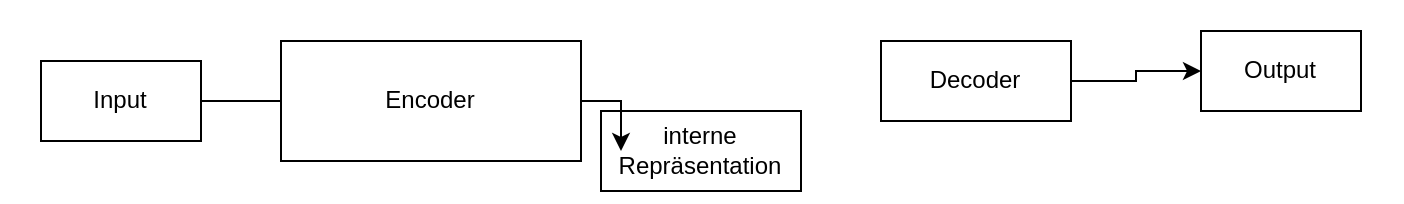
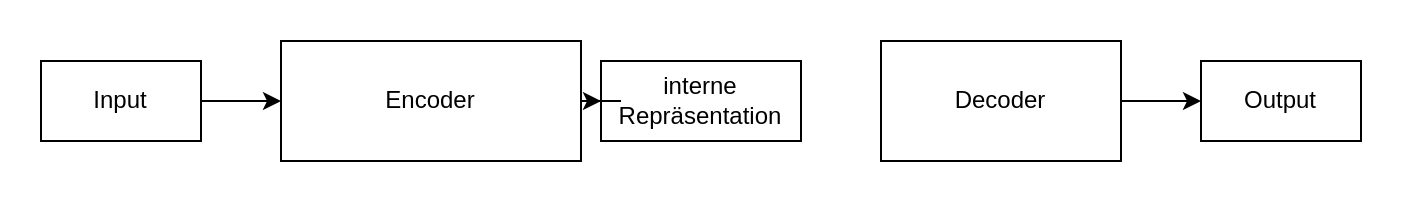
- <mxCell id="9" value="Output" style="text;html=1;strokeColor=default;fillColor=none;align=center;verticalAlign=middle;whiteSpace=wrap;rounded=0;" vertex="1" parent="1"><mxGeometry x="600" y="15" width="80" height="40" as="geometry" /></mxCell>
+ <mxCell id="9" value="Output" style="text;html=1;strokeColor=default;fillColor=none;align=center;verticalAlign=middle;whiteSpace=wrap;rounded=0;" vertex="1" parent="1"><mxGeometry x="600" y="30" width="80" height="40" as="geometry" /></mxCell>
- <mxCell id="8" value="Decoder" style="rounded=0;whiteSpace=wrap;html=1;" vertex="1" parent="1"><mxGeometry x="440" y="20" width="95" height="40" as="geometry" /></mxCell>
+ <mxCell id="8" value="Decoder" style="rounded=0;whiteSpace=wrap;html=1;" vertex="1" parent="1"><mxGeometry x="440" y="20" width="120" height="60" as="geometry" /></mxCell>
- <mxCell id="2" value="" style="edgeStyle=orthogonalEdgeStyle;rounded=0;orthogonalLoop=1;jettySize=auto;html=1;endArrow=none;" edge="1" parent="1" source="3" target="5"><mxGeometry relative="1" as="geometry" /></mxCell>
+ <mxCell id="2" value="" style="edgeStyle=orthogonalEdgeStyle;rounded=0;orthogonalLoop=1;jettySize=auto;html=1;" edge="1" parent="1" source="3" target="5"><mxGeometry relative="1" as="geometry" /></mxCell>
- <mxCell id="6" value="interne Repräsentation" style="text;html=1;strokeColor=default;fillColor=none;align=center;verticalAlign=middle;whiteSpace=wrap;rounded=0;" vertex="1" parent="1"><mxGeometry x="300" y="55" width="100" height="40" as="geometry" /></mxCell>
+ <mxCell id="6" value="interne Repräsentation" style="text;html=1;strokeColor=default;fillColor=none;align=center;verticalAlign=middle;whiteSpace=wrap;rounded=0;" vertex="1" parent="1"><mxGeometry x="300" y="30" width="100" height="40" as="geometry" /></mxCell>
